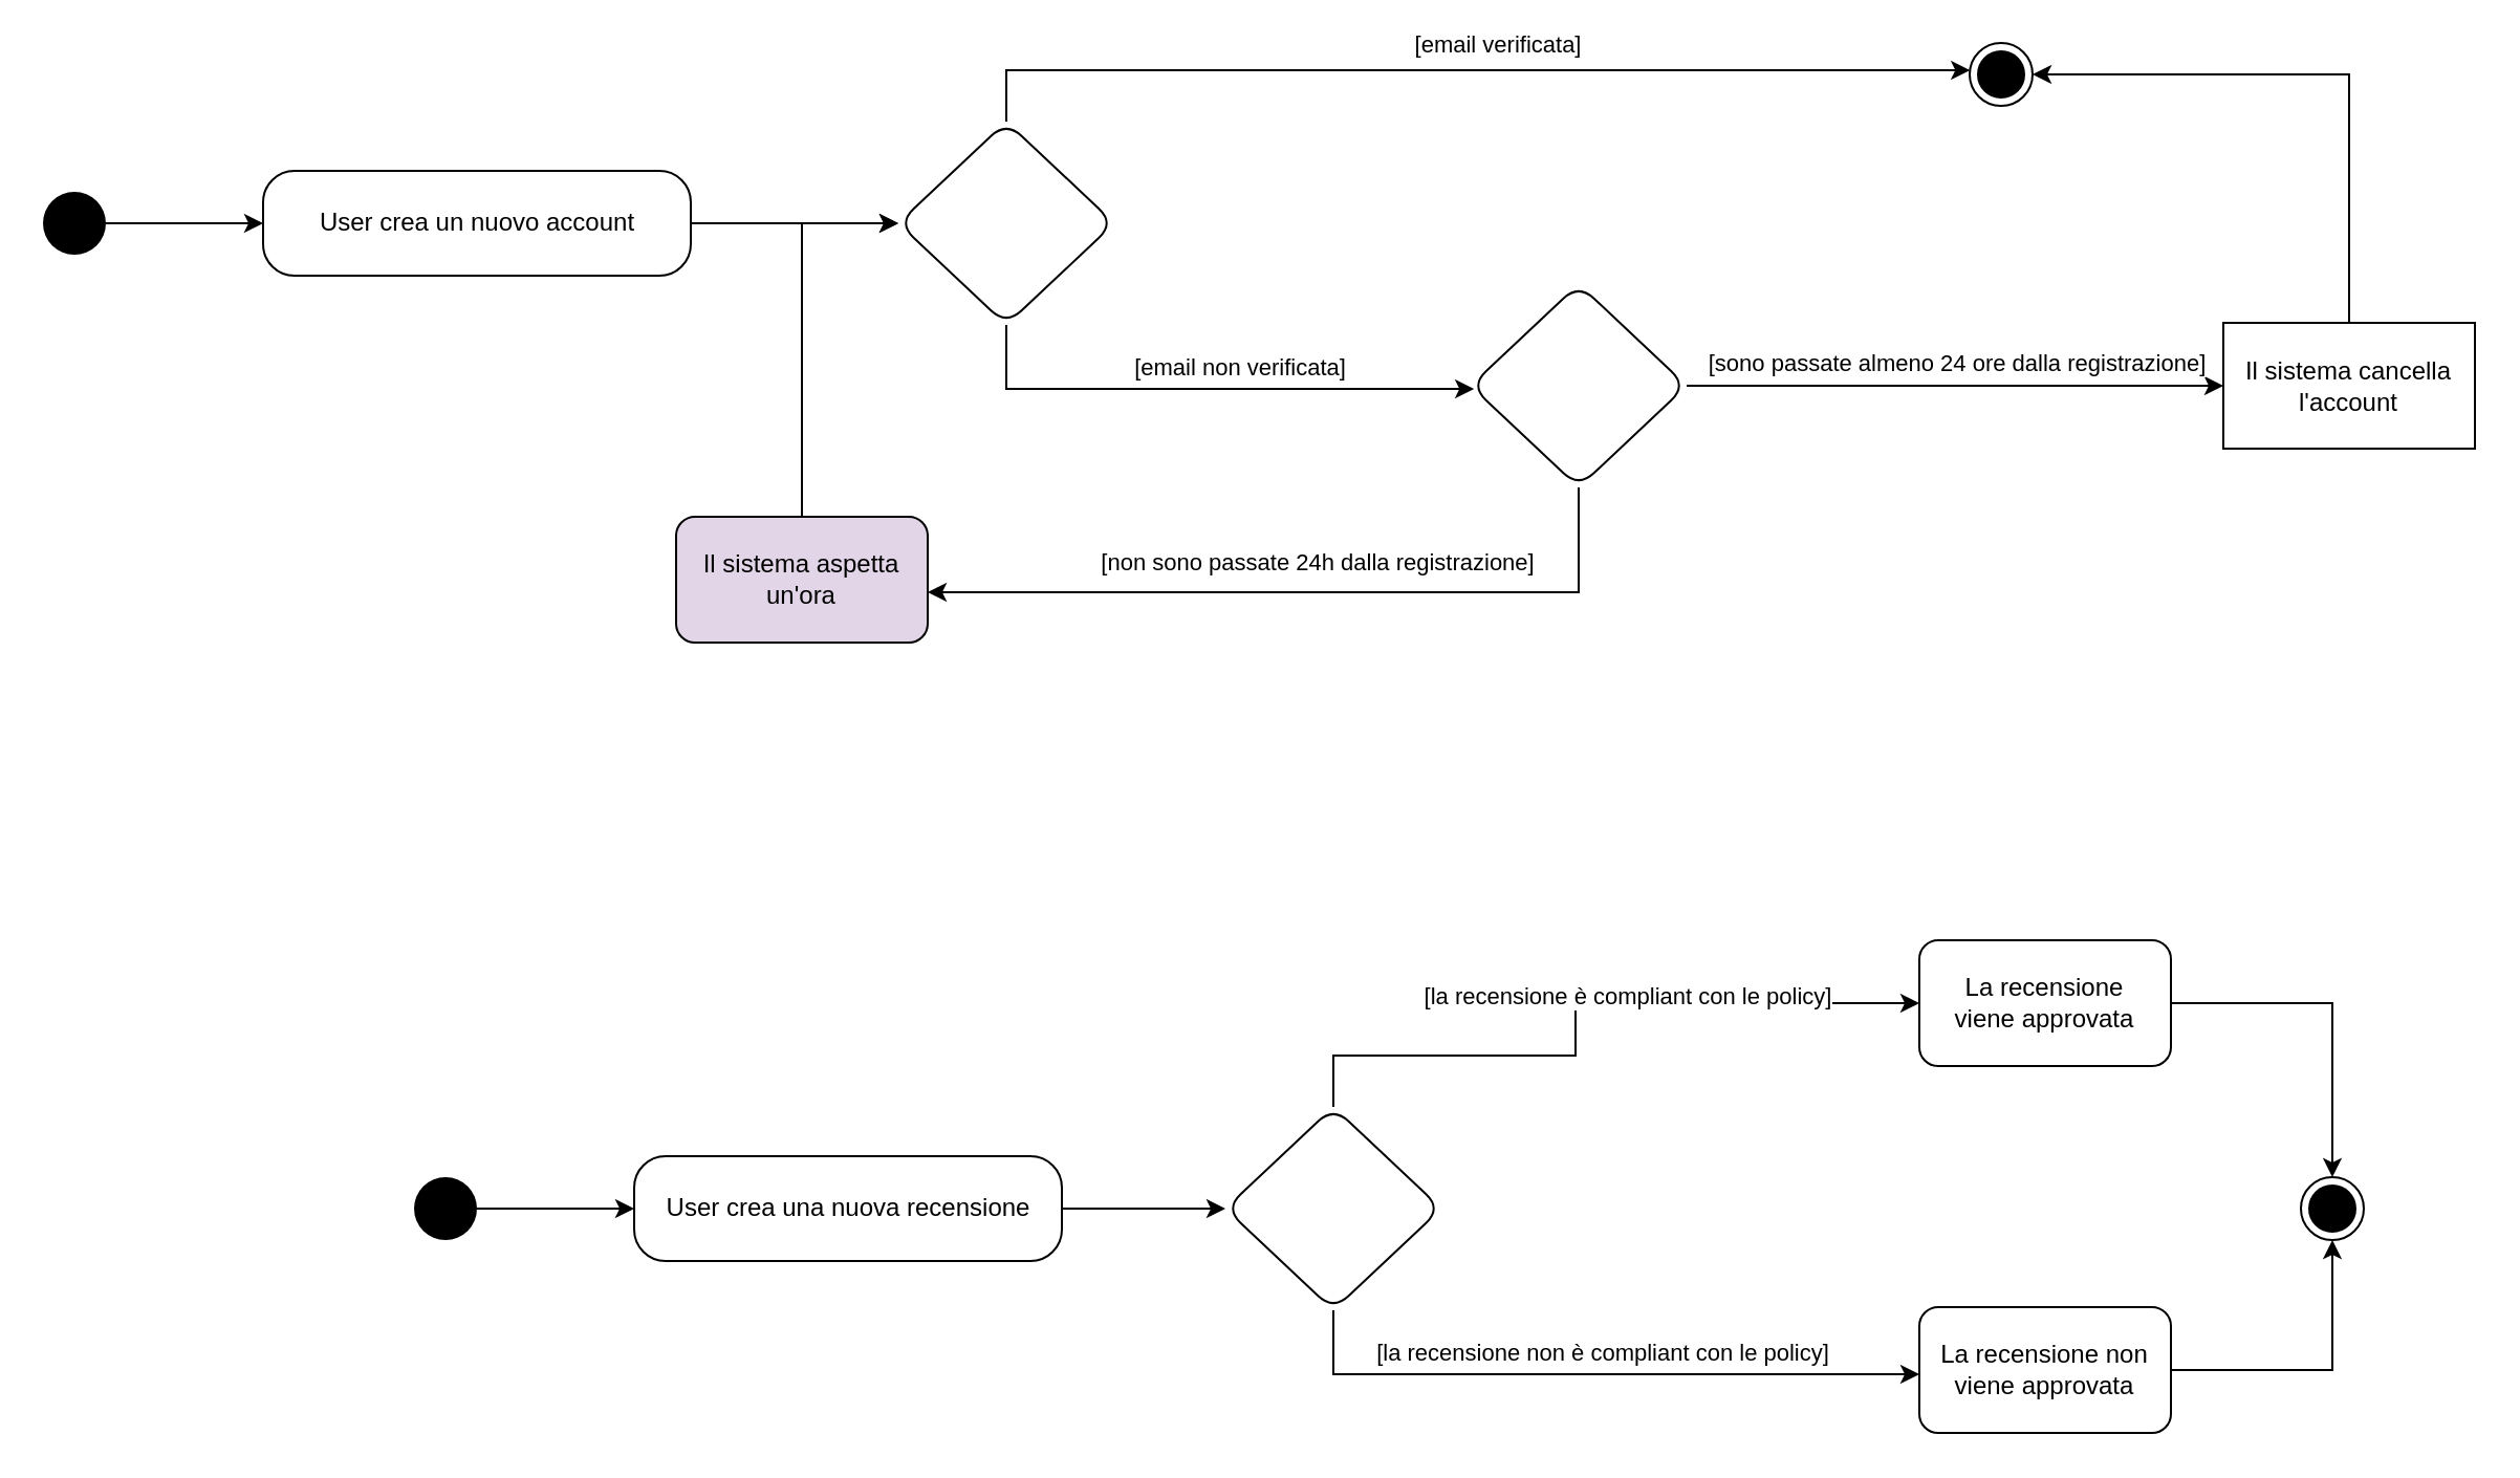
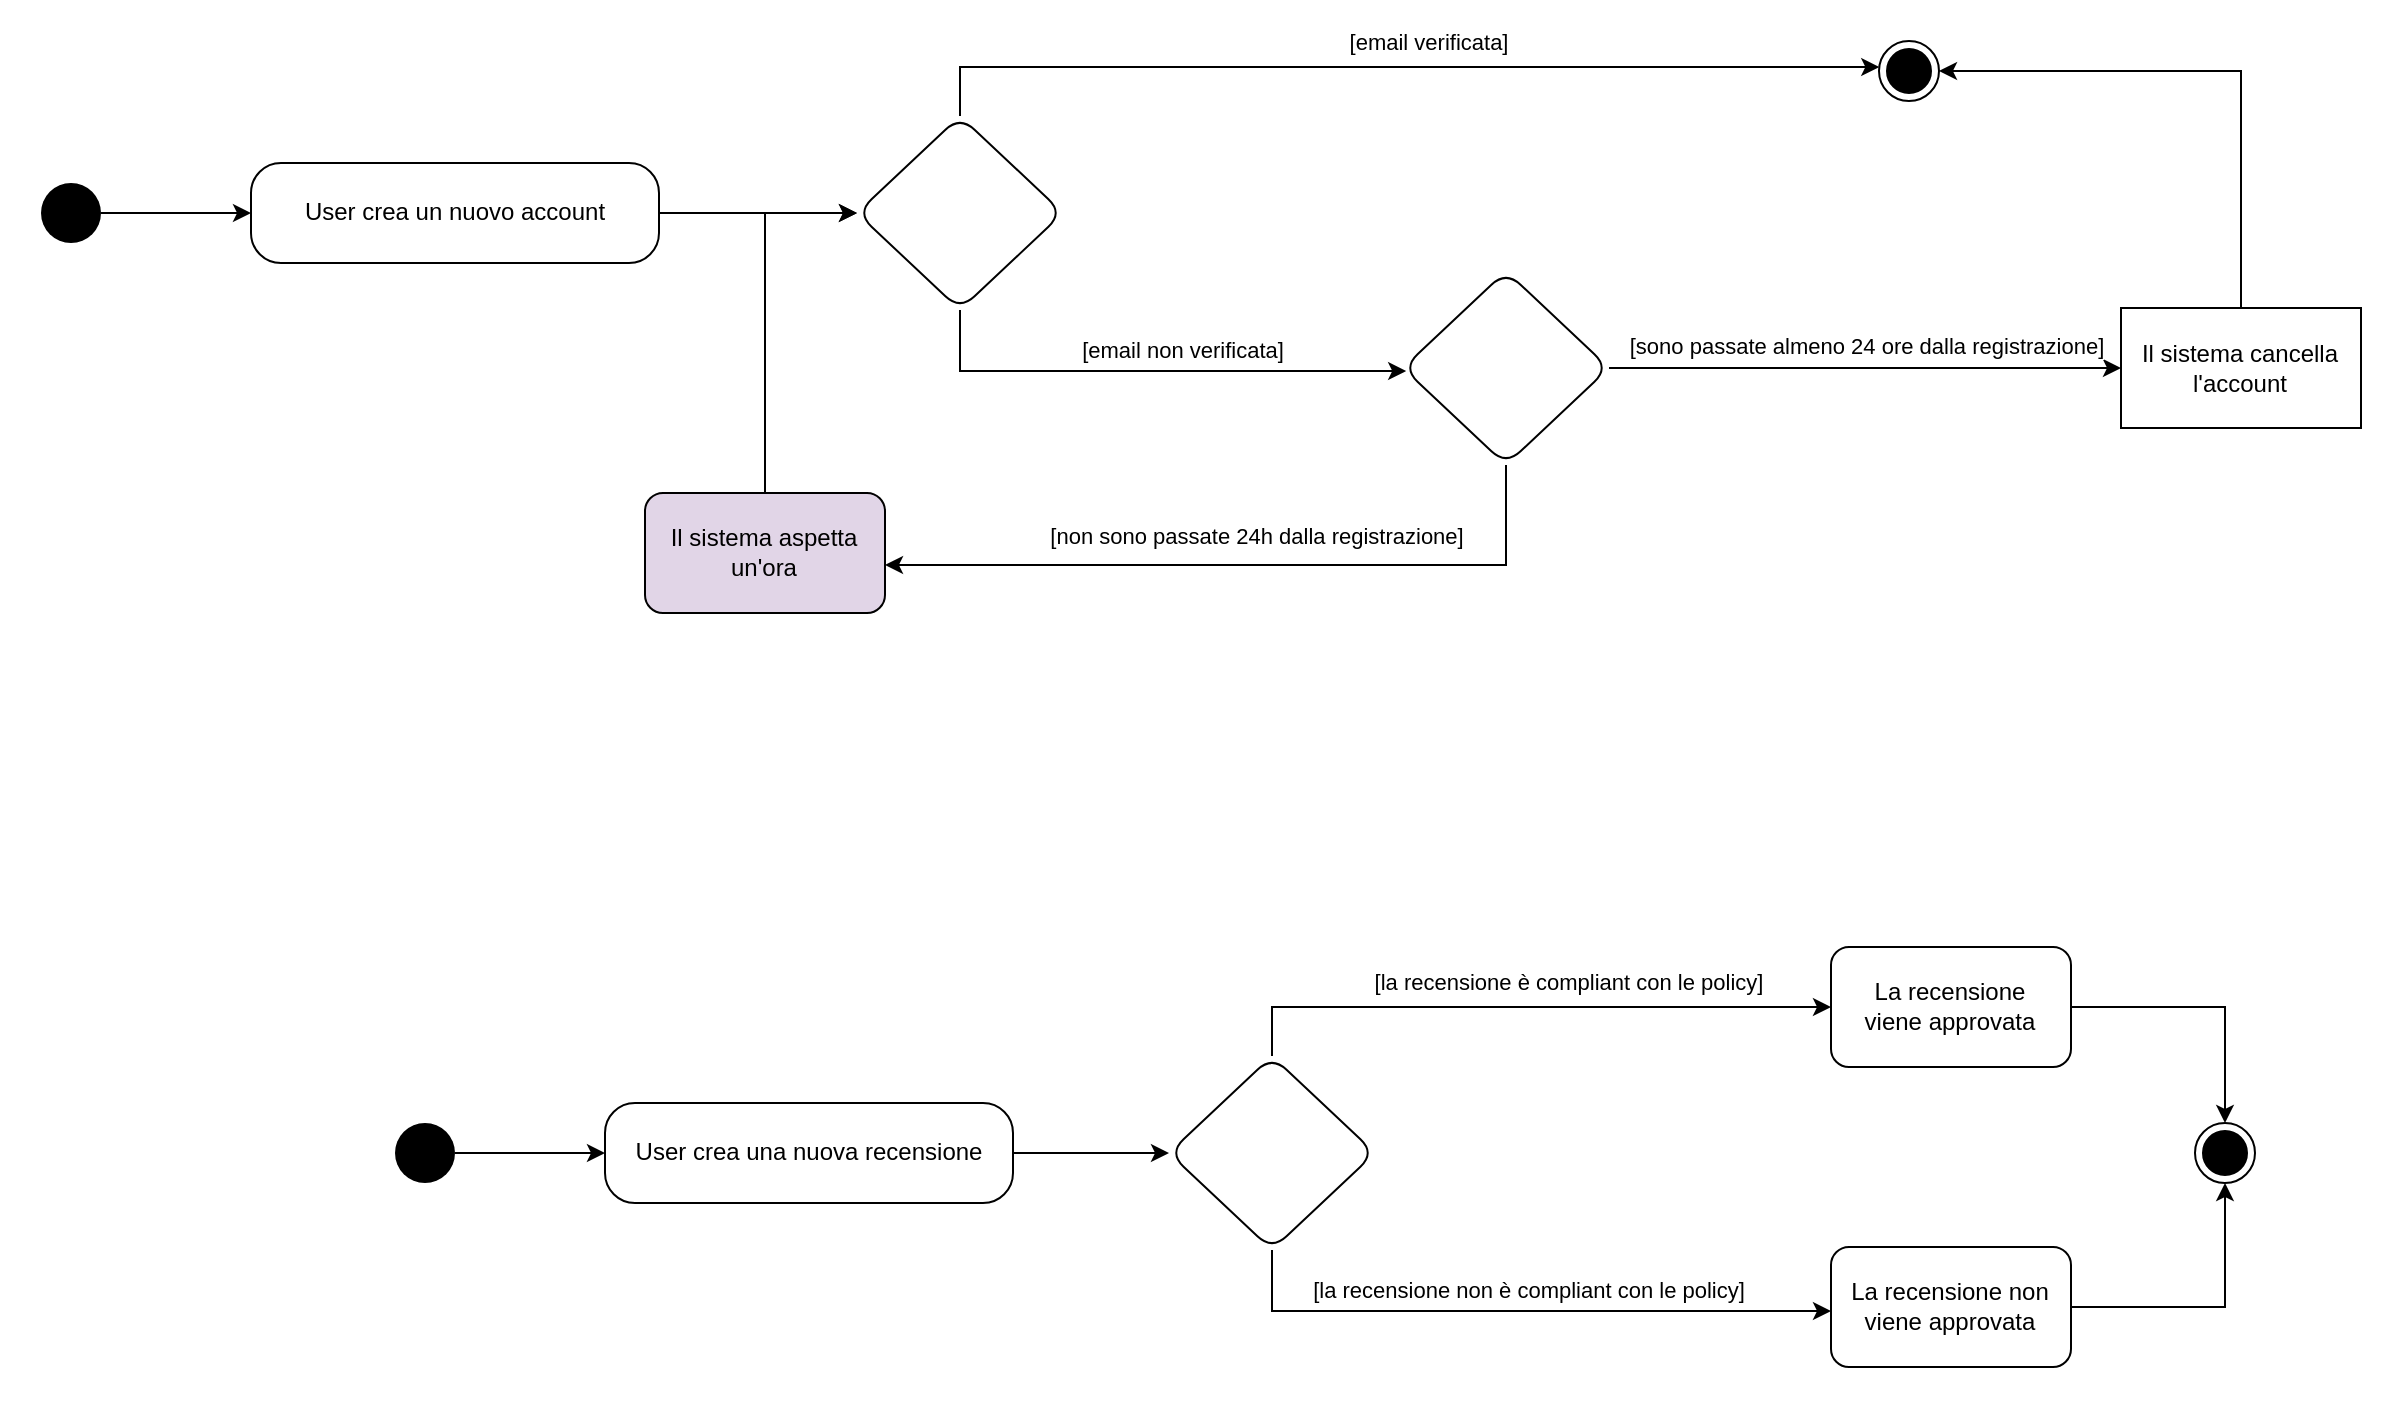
- <mxCell id="12" value="La recensione &lt;br&gt;viene approvata" style="whiteSpace=wrap;html=1;rounded=1;" vertex="1" parent="1"><mxGeometry x="915" y="448" width="120" height="60" as="geometry" /></mxCell>
+ <mxCell id="12" value="La recensione &lt;br&gt;viene approvata" style="whiteSpace=wrap;html=1;rounded=1;" vertex="1" parent="1"><mxGeometry x="915" y="473" width="120" height="60" as="geometry" /></mxCell>
